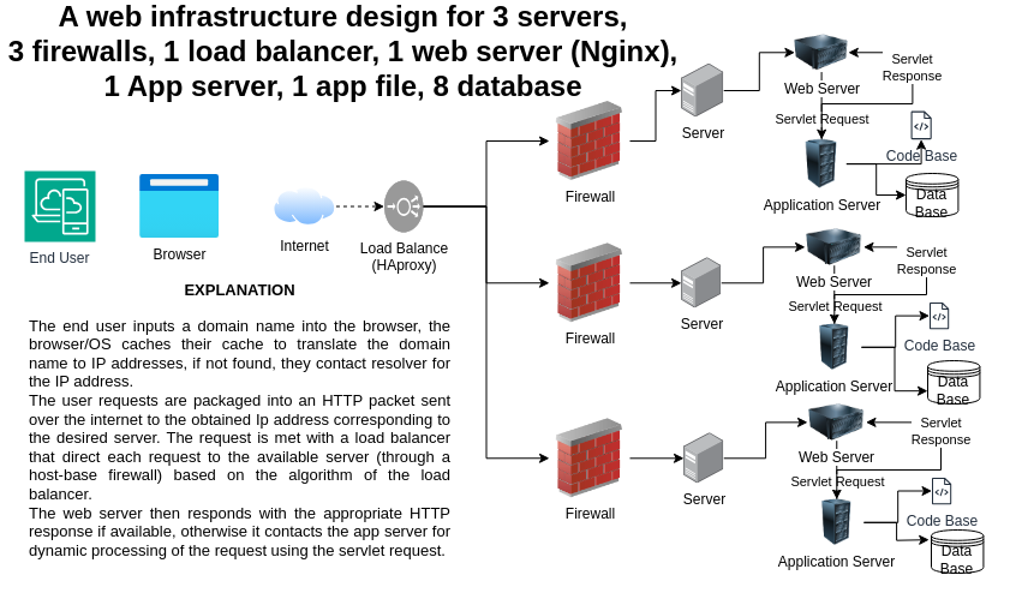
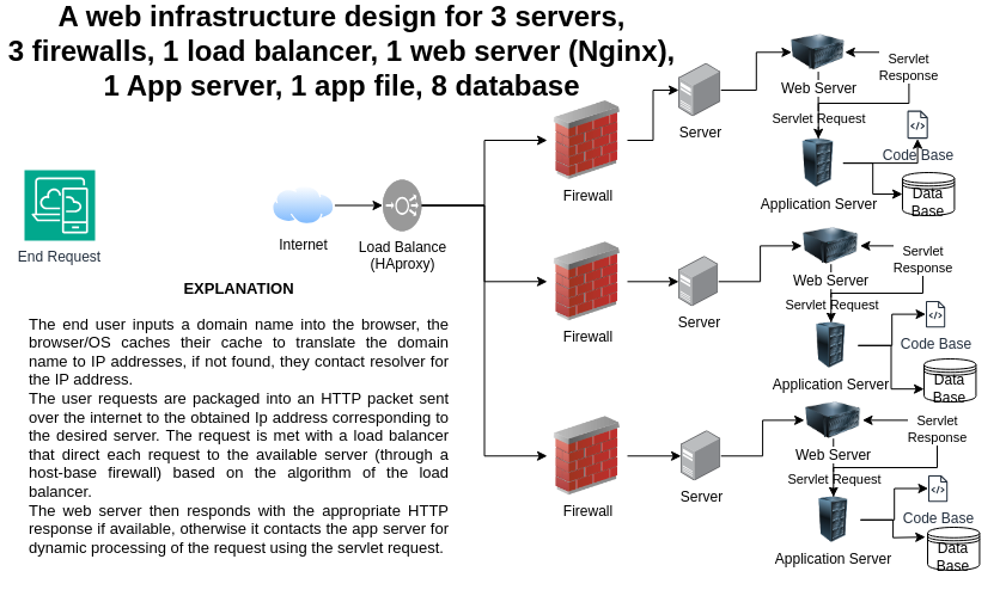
- <mxCell id="46" value="Browser" style="image;aspect=fixed;html=1;points=[];align=center;fontSize=12;image=img/lib/azure2/general/Browser.svg;" vertex="1" parent="45"><mxGeometry width="66.173" height="52.938" as="geometry" /></mxCell>
- <mxCell id="50" value="" style="edgeStyle=orthogonalEdgeStyle;rounded=0;orthogonalLoop=1;jettySize=auto;html=1;dashed=1;" edge="1" parent="47" source="48" target="49"><mxGeometry relative="1" as="geometry" /></mxCell>
+ <mxCell id="50" value="" style="edgeStyle=orthogonalEdgeStyle;rounded=0;orthogonalLoop=1;jettySize=auto;html=1;" edge="1" parent="47" source="48" target="49"><mxGeometry relative="1" as="geometry" /></mxCell>
- <mxCell id="44" value="End User" style="sketch=0;points=[[0,0,0],[0.25,0,0],[0.5,0,0],[0.75,0,0],[1,0,0],[0,1,0],[0.25,1,0],[0.5,1,0],[0.75,1,0],[1,1,0],[0,0.25,0],[0,0.5,0],[0,0.75,0],[1,0.25,0],[1,0.5,0],[1,0.75,0]];outlineConnect=0;fontColor=#232F3E;fillColor=#01A88D;strokeColor=#ffffff;dashed=0;verticalLabelPosition=bottom;verticalAlign=top;align=center;html=1;fontSize=12;fontStyle=0;aspect=fixed;shape=mxgraph.aws4.resourceIcon;resIcon=mxgraph.aws4.desktop_and_app_streaming;" vertex="1" parent="43"><mxGeometry width="58.989" height="58.989" as="geometry" /></mxCell>
+ <mxCell id="44" value="End Request" style="sketch=0;points=[[0,0,0],[0.25,0,0],[0.5,0,0],[0.75,0,0],[1,0,0],[0,1,0],[0.25,1,0],[0.5,1,0],[0.75,1,0],[1,1,0],[0,0.25,0],[0,0.5,0],[0,0.75,0],[1,0.25,0],[1,0.5,0],[1,0.75,0]];outlineConnect=0;fontColor=#232F3E;fillColor=#01A88D;strokeColor=#ffffff;dashed=0;verticalLabelPosition=bottom;verticalAlign=top;align=center;html=1;fontSize=12;fontStyle=0;aspect=fixed;shape=mxgraph.aws4.resourceIcon;resIcon=mxgraph.aws4.desktop_and_app_streaming;" vertex="1" parent="43"><mxGeometry width="58.989" height="58.989" as="geometry" /></mxCell>
